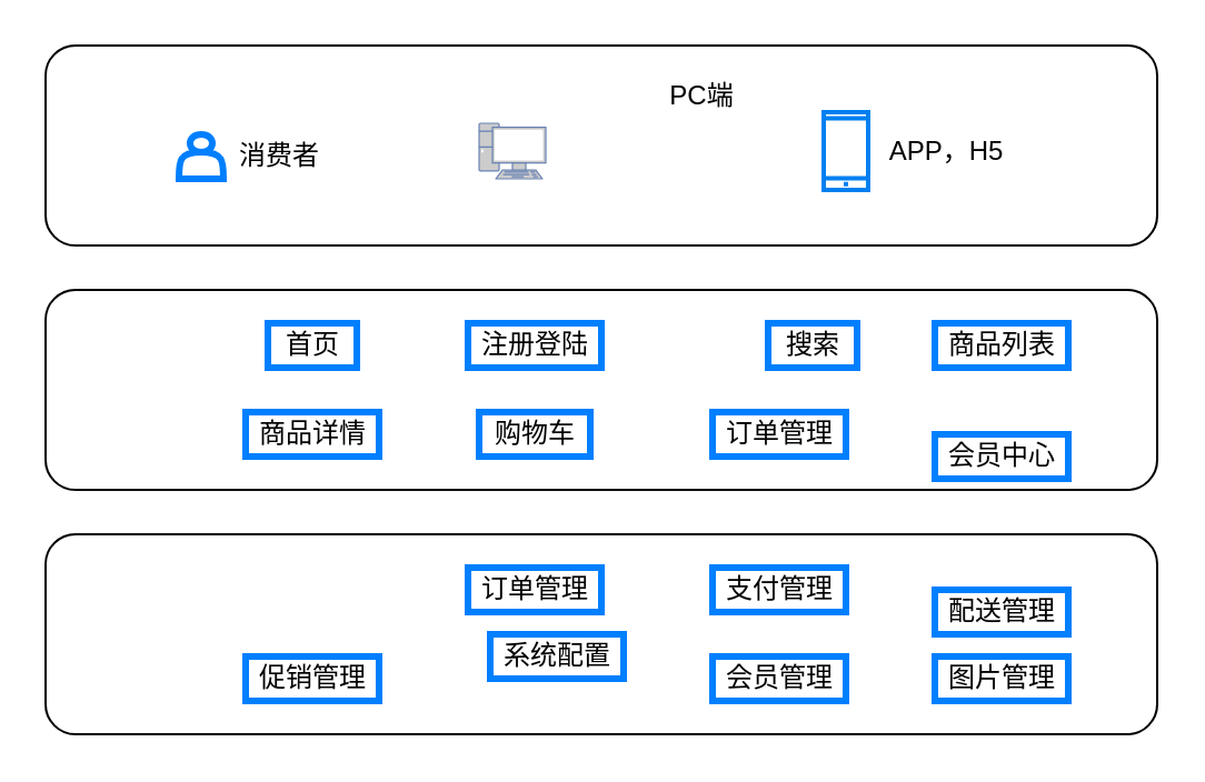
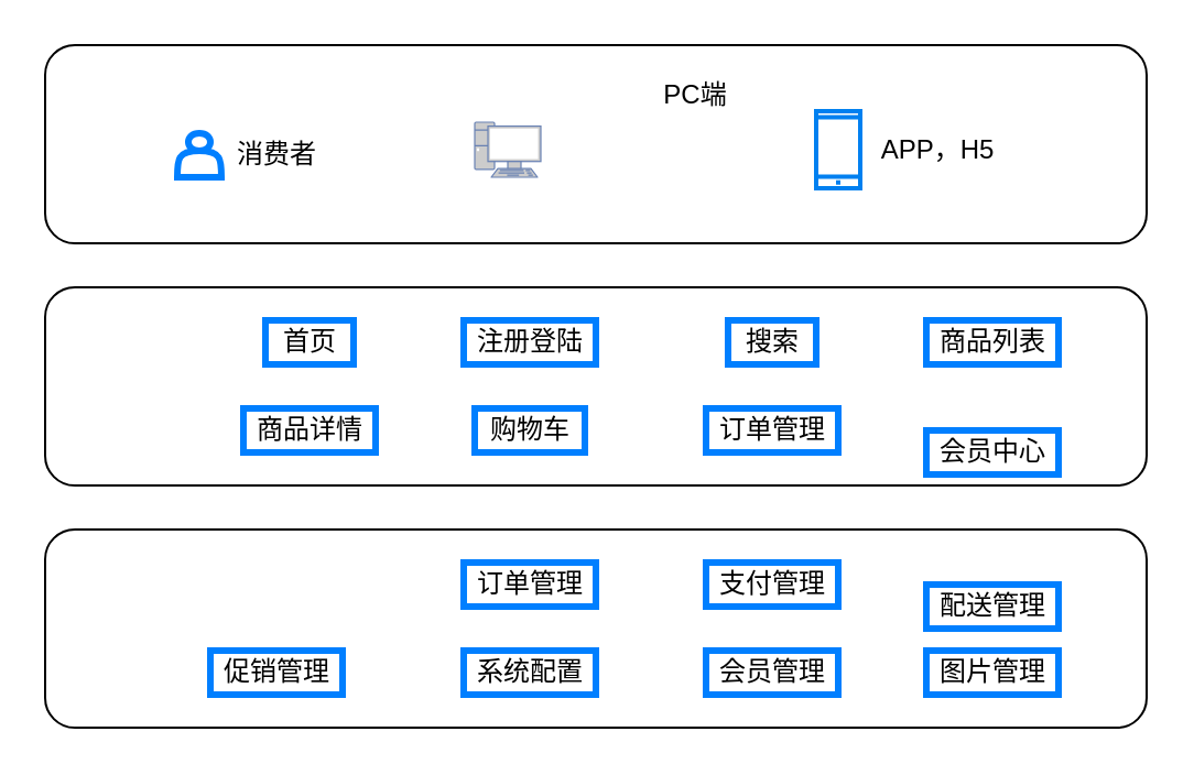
- <mxCell id="16" value="搜索" style="text;html=1;align=center;verticalAlign=middle;resizable=0;points=[];autosize=1;strokeColor=#007FFF;strokeWidth=3;" vertex="1" parent="1"><mxGeometry x="345" y="145" width="40" height="20" as="geometry" /></mxCell>
+ <mxCell id="16" value="搜索" style="text;html=1;align=center;verticalAlign=middle;resizable=0;points=[];autosize=1;strokeColor=#007FFF;strokeWidth=3;" vertex="1" parent="1"><mxGeometry x="330" y="145" width="40" height="20" as="geometry" /></mxCell>
- <mxCell id="4" value="系统配置" style="text;html=1;align=center;verticalAlign=middle;resizable=0;points=[];autosize=1;strokeColor=#007FFF;strokeWidth=3;" vertex="1" parent="1"><mxGeometry x="220" y="285" width="60" height="20" as="geometry" /></mxCell>
+ <mxCell id="4" value="系统配置" style="text;html=1;align=center;verticalAlign=middle;resizable=0;points=[];autosize=1;strokeColor=#007FFF;strokeWidth=3;" vertex="1" parent="1"><mxGeometry x="210" y="295" width="60" height="20" as="geometry" /></mxCell>
- <mxCell id="3" value="促销管理" style="text;html=1;align=center;verticalAlign=middle;resizable=0;points=[];autosize=1;strokeColor=#007FFF;strokeWidth=3;" vertex="1" parent="1"><mxGeometry x="110" y="295" width="60" height="20" as="geometry" /></mxCell>
+ <mxCell id="3" value="促销管理" style="text;html=1;align=center;verticalAlign=middle;resizable=0;points=[];autosize=1;strokeColor=#007FFF;strokeWidth=3;" vertex="1" parent="1"><mxGeometry x="95" y="295" width="60" height="20" as="geometry" /></mxCell>
